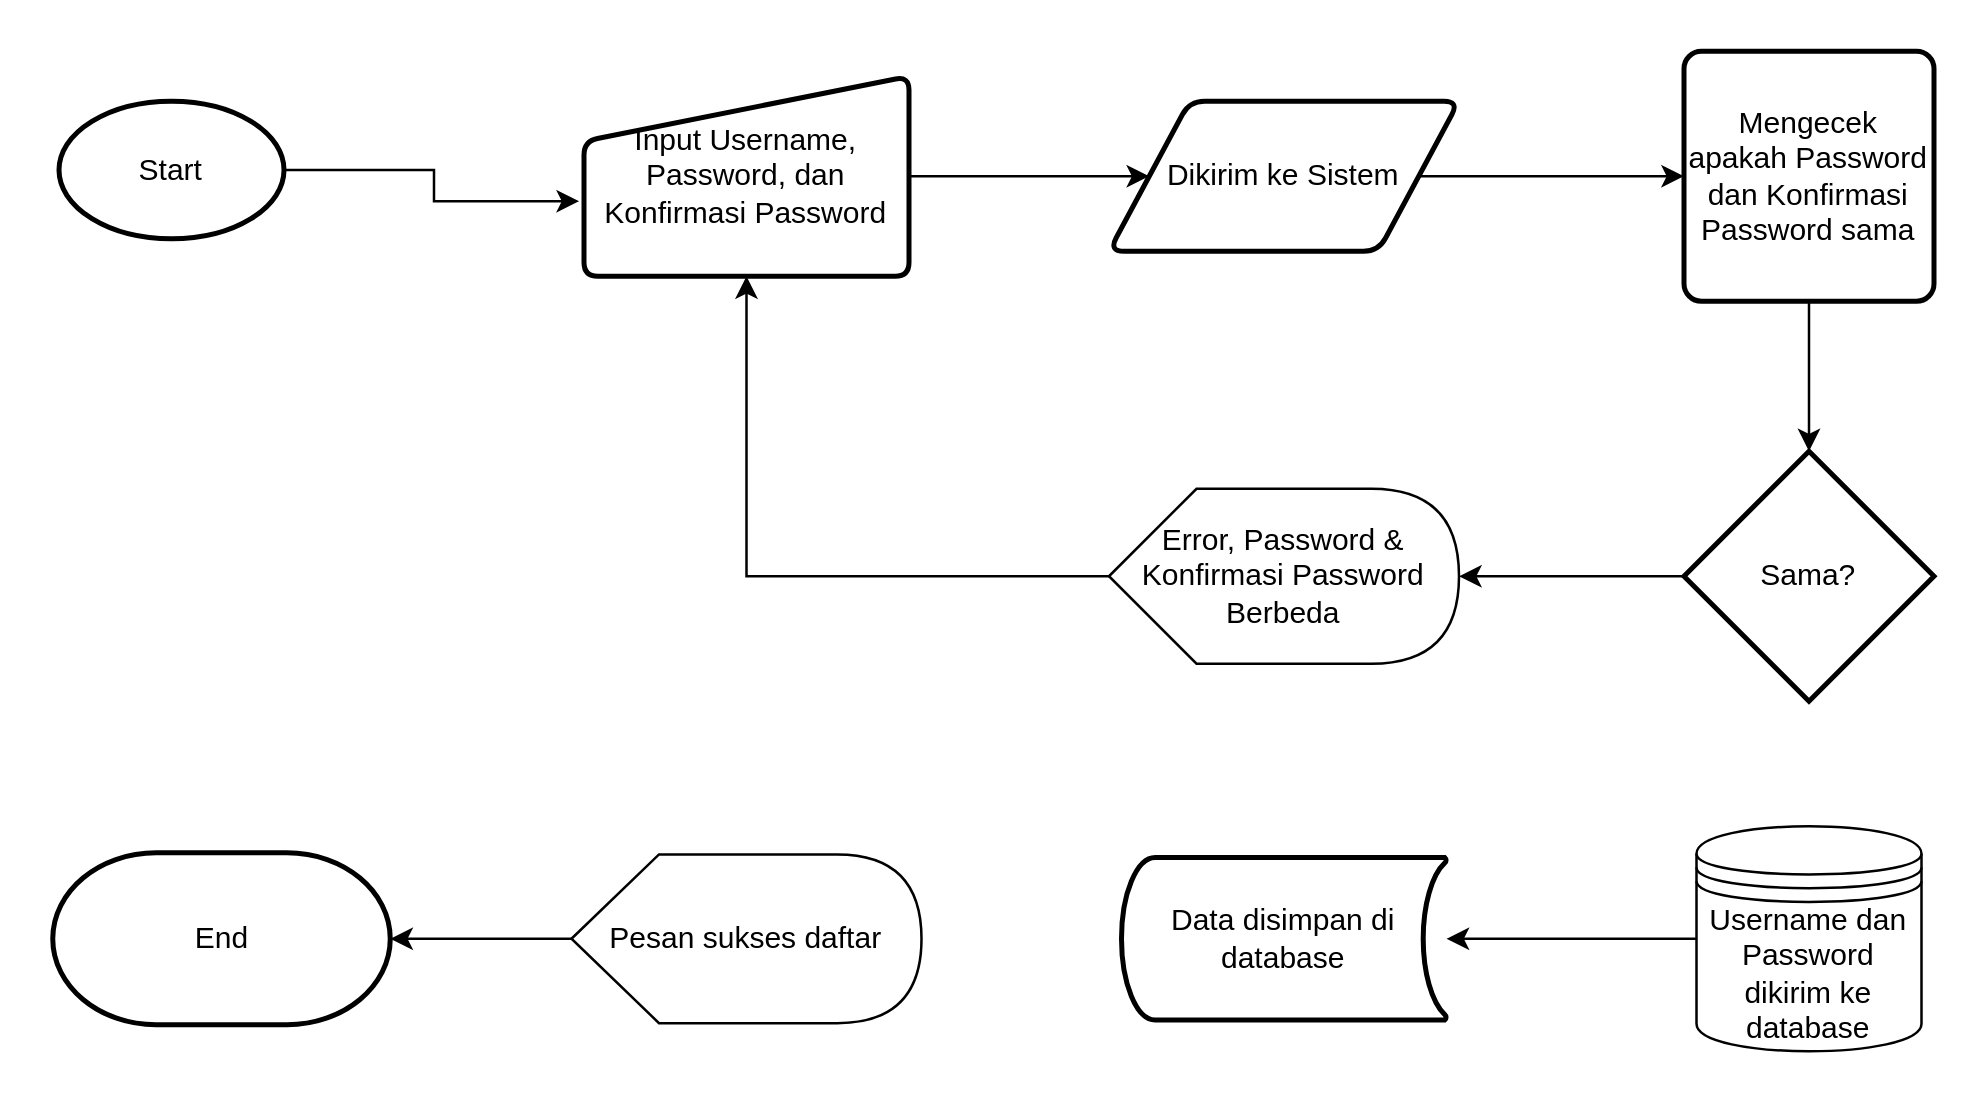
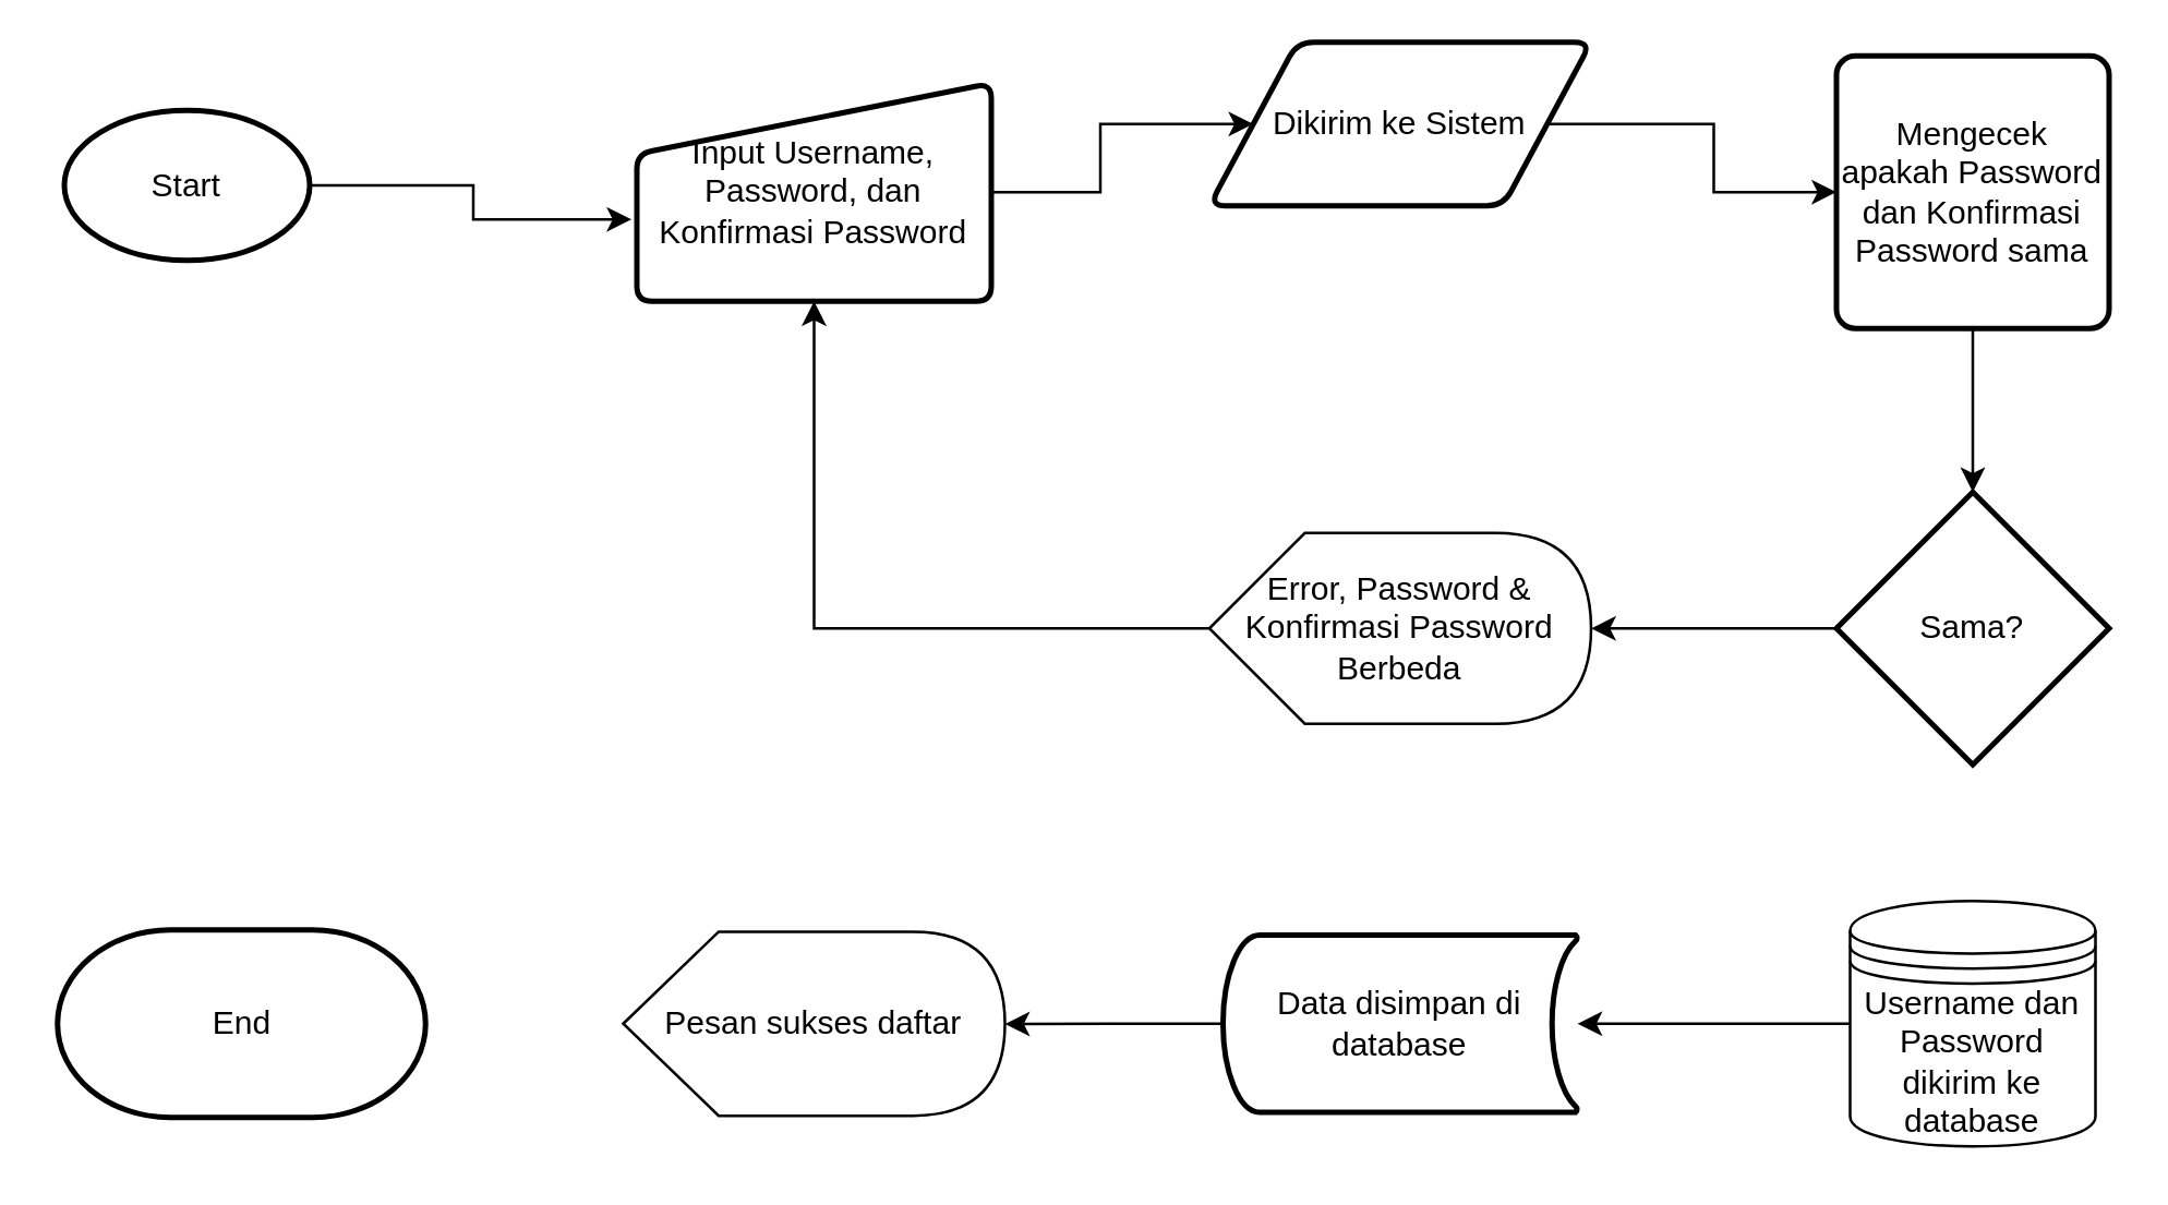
- <mxCell id="7" value="Dikirim ke Sistem" style="shape=parallelogram;html=1;strokeWidth=2;perimeter=parallelogramPerimeter;whiteSpace=wrap;rounded=1;arcSize=12;size=0.23;" vertex="1" parent="1"><mxGeometry x="443" y="40" width="140" height="60" as="geometry" /></mxCell>
+ <mxCell id="7" value="Dikirim ke Sistem" style="shape=parallelogram;html=1;strokeWidth=2;perimeter=parallelogramPerimeter;whiteSpace=wrap;rounded=1;arcSize=12;size=0.23;" vertex="1" parent="1"><mxGeometry x="443" y="15" width="140" height="60" as="geometry" /></mxCell>
- <mxCell id="16" style="edgeStyle=orthogonalEdgeStyle;rounded=0;orthogonalLoop=1;jettySize=auto;html=1;exitX=0;exitY=0.5;exitDx=0;exitDy=0;exitPerimeter=0;entryX=1;entryY=0.5;entryDx=0;entryDy=0;entryPerimeter=0;" edge="1" parent="1" source="17" target="20"><mxGeometry relative="1" as="geometry" /></mxCell>
+ <mxCell id="14" style="edgeStyle=orthogonalEdgeStyle;rounded=0;orthogonalLoop=1;jettySize=auto;html=1;exitX=0;exitY=0.5;exitDx=0;exitDy=0;exitPerimeter=0;" edge="1" parent="1" source="15" target="17"><mxGeometry relative="1" as="geometry" /></mxCell>
